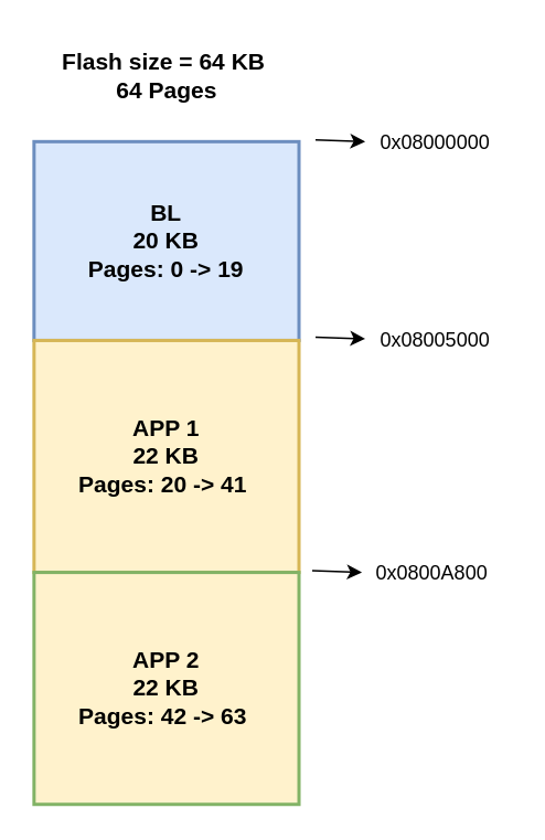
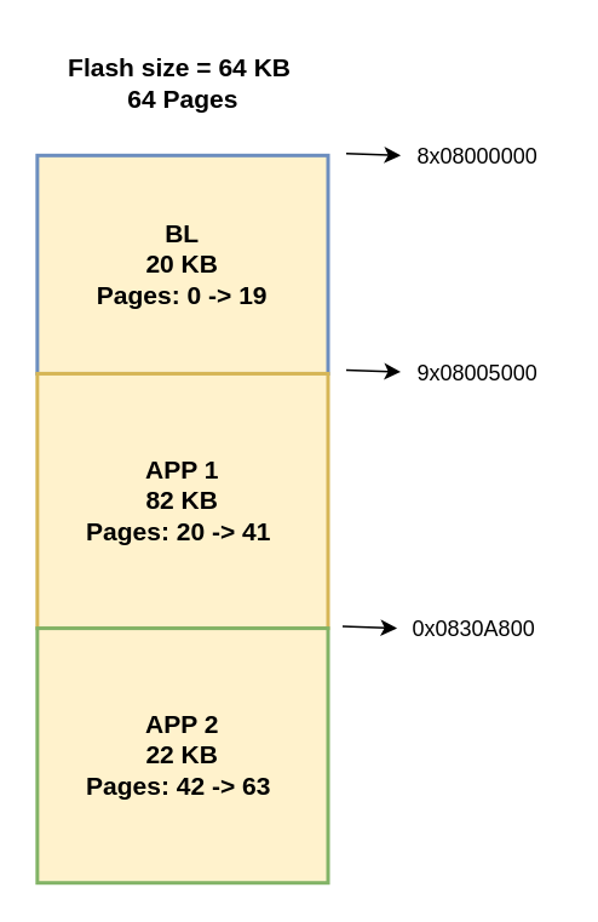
- <mxCell id="6" value="0x08000000" style="text;html=1;align=center;verticalAlign=middle;resizable=0;points=[];autosize=1;strokeColor=none;fillColor=none;" vertex="1" parent="1"><mxGeometry x="217" y="71" width="90" height="30" as="geometry" /></mxCell>
+ <mxCell id="6" value="8x08000000" style="text;html=1;align=center;verticalAlign=middle;resizable=0;points=[];autosize=1;strokeColor=none;fillColor=none;" vertex="1" parent="1"><mxGeometry x="217" y="71" width="90" height="30" as="geometry" /></mxCell>
- <mxCell id="4" value="&lt;font style=&quot;font-size: 14px;&quot;&gt;&lt;b&gt;BL&lt;br&gt;20 KB&lt;br&gt;Pages: 0 -&amp;gt; 19&lt;br&gt;&lt;/b&gt;&lt;/font&gt;" style="rounded=0;whiteSpace=wrap;html=1;strokeWidth=2;fillColor=#dae8fc;strokeColor=#6c8ebf;" vertex="1" parent="1"><mxGeometry x="20" y="85" width="160" height="120" as="geometry" /></mxCell>
+ <mxCell id="4" value="&lt;font style=&quot;font-size: 14px;&quot;&gt;&lt;b&gt;BL&lt;br&gt;20 KB&lt;br&gt;Pages: 0 -&amp;gt; 19&lt;br&gt;&lt;/b&gt;&lt;/font&gt;" style="rounded=0;whiteSpace=wrap;html=1;strokeWidth=2;fillColor=#fff2cc;strokeColor=#6c8ebf;" vertex="1" parent="1"><mxGeometry x="20" y="85" width="160" height="120" as="geometry" /></mxCell>
- <mxCell id="8" value="0x08005000" style="text;html=1;align=center;verticalAlign=middle;resizable=0;points=[];autosize=1;strokeColor=none;fillColor=none;" vertex="1" parent="1"><mxGeometry x="217" y="190" width="90" height="30" as="geometry" /></mxCell>
+ <mxCell id="8" value="9x08005000" style="text;html=1;align=center;verticalAlign=middle;resizable=0;points=[];autosize=1;strokeColor=none;fillColor=none;" vertex="1" parent="1"><mxGeometry x="217" y="190" width="90" height="30" as="geometry" /></mxCell>
- <mxCell id="9" value="&lt;font style=&quot;font-size: 14px;&quot;&gt;&lt;b&gt;APP 1&lt;br&gt;22 KB&lt;br&gt;Pages: 20 -&amp;gt; 41&amp;nbsp;&lt;br&gt;&lt;/b&gt;&lt;/font&gt;" style="rounded=0;whiteSpace=wrap;html=1;strokeWidth=2;fillColor=#fff2cc;strokeColor=#d6b656;" vertex="1" parent="1"><mxGeometry x="20" y="205" width="160" height="140" as="geometry" /></mxCell>
+ <mxCell id="9" value="&lt;font style=&quot;font-size: 14px;&quot;&gt;&lt;b&gt;APP 1&lt;br&gt;82 KB&lt;br&gt;Pages: 20 -&amp;gt; 41&amp;nbsp;&lt;br&gt;&lt;/b&gt;&lt;/font&gt;" style="rounded=0;whiteSpace=wrap;html=1;strokeWidth=2;fillColor=#fff2cc;strokeColor=#d6b656;" vertex="1" parent="1"><mxGeometry x="20" y="205" width="160" height="140" as="geometry" /></mxCell>
- <mxCell id="12" value="0x0800A800" style="text;html=1;align=center;verticalAlign=middle;resizable=0;points=[];autosize=1;strokeColor=none;fillColor=none;" vertex="1" parent="1"><mxGeometry x="215" y="331" width="90" height="30" as="geometry" /></mxCell>
+ <mxCell id="12" value="0x0830A800" style="text;html=1;align=center;verticalAlign=middle;resizable=0;points=[];autosize=1;strokeColor=none;fillColor=none;" vertex="1" parent="1"><mxGeometry x="215" y="331" width="90" height="30" as="geometry" /></mxCell>
